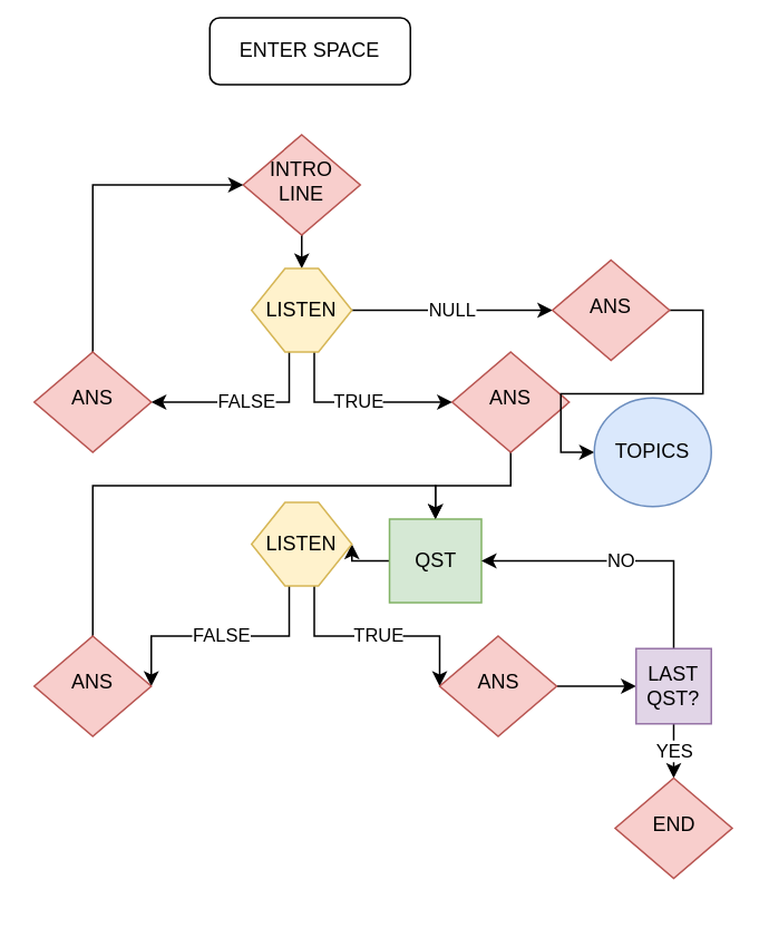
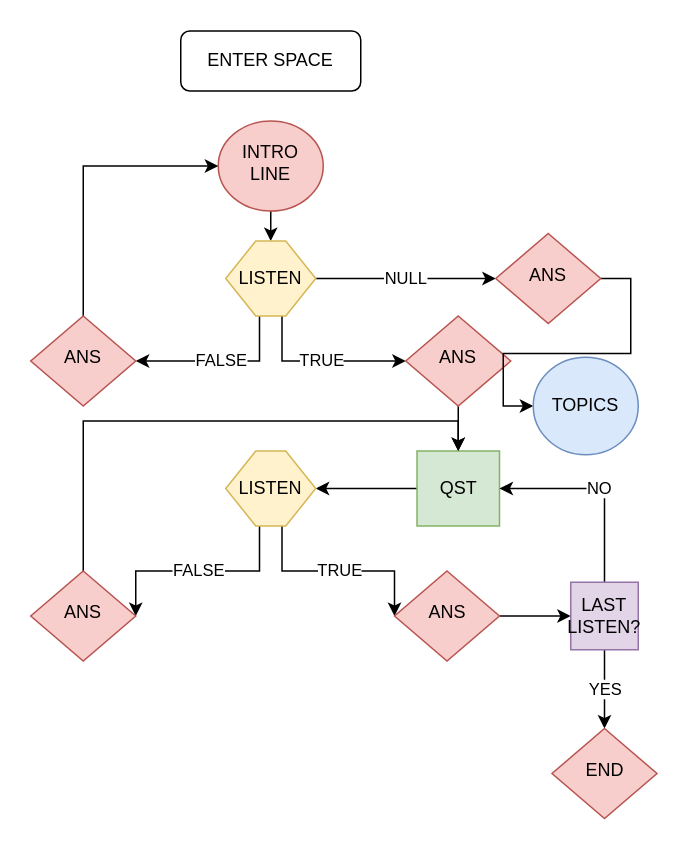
- <mxCell id="2" value="ENTER SPACE" style="rounded=1;whiteSpace=wrap;html=1;fontSize=12;glass=0;strokeWidth=1;shadow=0;" parent="1" vertex="1"><mxGeometry x="125" y="10" width="120" height="40" as="geometry" /></mxCell>
+ <mxCell id="2" value="ENTER SPACE" style="rounded=1;whiteSpace=wrap;html=1;fontSize=12;glass=0;strokeWidth=1;shadow=0;" parent="1" vertex="1"><mxGeometry x="120" y="20" width="120" height="40" as="geometry" /></mxCell>
- <mxCell id="4" value="INTRO&lt;br&gt;LINE" style="rhombus;whiteSpace=wrap;html=1;shadow=0;fontFamily=Helvetica;fontSize=12;align=center;strokeWidth=1;spacing=6;spacingTop=-4;fillColor=#f8cecc;strokeColor=#b85450;" parent="1" vertex="1"><mxGeometry x="145" y="80" width="70" height="60" as="geometry" /></mxCell>
+ <mxCell id="4" value="INTRO&lt;br&gt;LINE" style="ellipse;whiteSpace=wrap;html=1;shadow=0;fontFamily=Helvetica;fontSize=12;align=center;strokeWidth=1;spacing=6;spacingTop=-4;fillColor=#f8cecc;strokeColor=#b85450;" parent="1" vertex="1"><mxGeometry x="145" y="80" width="70" height="60" as="geometry" /></mxCell>
- <mxCell id="17" value="QST" style="rounded=0;whiteSpace=wrap;html=1;fillColor=#d5e8d4;strokeColor=#82b366;" vertex="1" parent="1"><mxGeometry x="232.5" y="310" width="55" height="50" as="geometry" /></mxCell>
+ <mxCell id="17" value="QST" style="rounded=0;whiteSpace=wrap;html=1;fillColor=#d5e8d4;strokeColor=#82b366;" vertex="1" parent="1"><mxGeometry x="277.5" y="300" width="55" height="50" as="geometry" /></mxCell>
- <mxCell id="27" value="LAST&lt;br&gt;QST?" style="whiteSpace=wrap;html=1;aspect=fixed;fillColor=#e1d5e7;strokeColor=#9673a6;" vertex="1" parent="1"><mxGeometry x="380" y="387.5" width="45" height="45" as="geometry" /></mxCell>
+ <mxCell id="27" value="LAST&lt;br&gt;LISTEN?" style="whiteSpace=wrap;html=1;aspect=fixed;fillColor=#e1d5e7;strokeColor=#9673a6;" vertex="1" parent="1"><mxGeometry x="380" y="387.5" width="45" height="45" as="geometry" /></mxCell>
- <mxCell id="28" value="END" style="rhombus;whiteSpace=wrap;html=1;shadow=0;fontFamily=Helvetica;fontSize=12;align=center;strokeWidth=1;spacing=6;spacingTop=-4;fillColor=#f8cecc;strokeColor=#b85450;" vertex="1" parent="1"><mxGeometry x="367.5" y="465" width="70" height="60" as="geometry" /></mxCell>
+ <mxCell id="28" value="END" style="rhombus;whiteSpace=wrap;html=1;shadow=0;fontFamily=Helvetica;fontSize=12;align=center;strokeWidth=1;spacing=6;spacingTop=-4;fillColor=#f8cecc;strokeColor=#b85450;" vertex="1" parent="1"><mxGeometry x="367.5" y="485" width="70" height="60" as="geometry" /></mxCell>
